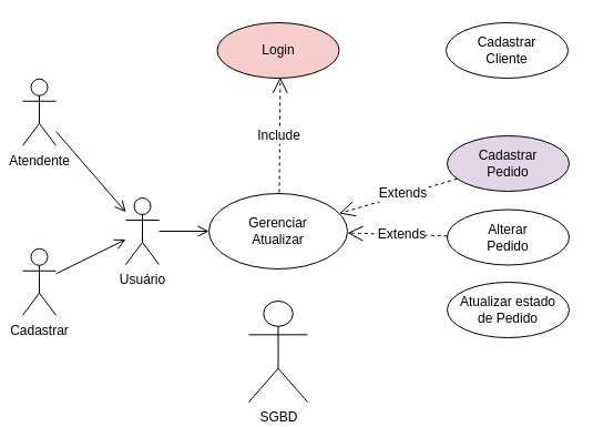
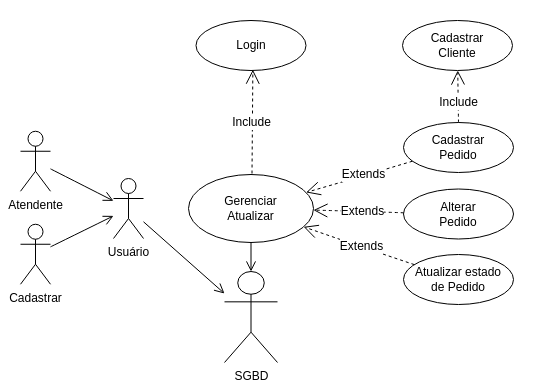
- <mxCell id="6" value="Login" style="ellipse;whiteSpace=wrap;html=1;rotation=0;fillColor=#f8cecc;" parent="1" vertex="1"><mxGeometry x="195.5" y="20" width="110" height="50" as="geometry" /></mxCell>
+ <mxCell id="6" value="Login" style="ellipse;whiteSpace=wrap;html=1;rotation=0;" parent="1" vertex="1"><mxGeometry x="195.5" y="20" width="110" height="50" as="geometry" /></mxCell>
+ <mxCell id="20" value="Include" style="endArrow=open;endSize=12;dashed=1;html=1;rounded=0;fontSize=12;curved=1;" parent="1" source="9" target="7" edge="1"><mxGeometry x="-0.22" width="160" relative="1" as="geometry"><mxPoint x="684" y="-137" as="sourcePoint" /><mxPoint x="498" y="-258" as="targetPoint" /><mxPoint as="offset" /></mxGeometry></mxCell>
- <mxCell id="2" value="Atendente" style="shape=umlActor;verticalLabelPosition=bottom;verticalAlign=top;html=1;" parent="1" vertex="1"><mxGeometry x="20" y="70.75" width="30" height="60" as="geometry" /></mxCell>
+ <mxCell id="2" value="Atendente" style="shape=umlActor;verticalLabelPosition=bottom;verticalAlign=top;html=1;" parent="1" vertex="1"><mxGeometry x="20" y="130.75" width="30" height="60" as="geometry" /></mxCell>
- <mxCell id="9" value="Cadastrar&lt;div&gt;Pedido&lt;/div&gt;" style="ellipse;whiteSpace=wrap;html=1;rotation=0;fillColor=#e1d5e7;" parent="1" vertex="1"><mxGeometry x="403" y="122" width="110" height="50" as="geometry" /></mxCell>
+ <mxCell id="9" value="Cadastrar&lt;div&gt;Pedido&lt;/div&gt;" style="ellipse;whiteSpace=wrap;html=1;rotation=0;" parent="1" vertex="1"><mxGeometry x="403" y="122" width="110" height="50" as="geometry" /></mxCell>
- <mxCell id="19" value="" style="endArrow=open;html=1;rounded=0;fontSize=12;startSize=8;endSize=8;endFill=0;" parent="1" source="3" target="8" edge="1"><mxGeometry relative="1" as="geometry"><mxPoint x="-32" y="250" as="sourcePoint" /><mxPoint x="172" y="-20" as="targetPoint" /></mxGeometry></mxCell>
+ <mxCell id="19" value="" style="endArrow=open;html=1;rounded=0;fontSize=12;startSize=8;endSize=8;endFill=0;" parent="1" source="3" target="5" edge="1"><mxGeometry relative="1" as="geometry"><mxPoint x="-32" y="250" as="sourcePoint" /><mxPoint x="172" y="-20" as="targetPoint" /></mxGeometry></mxCell>
+ <mxCell id="14" value="Extends" style="endArrow=open;endSize=12;dashed=1;html=1;rounded=0;fontSize=12;" parent="1" source="13" target="8" edge="1"><mxGeometry x="-0.044" width="160" relative="1" as="geometry"><mxPoint x="759.5" y="75" as="sourcePoint" /><mxPoint x="607.5" y="141" as="targetPoint" /><mxPoint as="offset" /><Array as="points"><mxPoint x="363" y="247" /></Array></mxGeometry></mxCell>
+ <mxCell id="16" value="" style="endArrow=open;html=1;rounded=0;fontSize=12;startSize=8;endSize=8;endFill=0;" parent="1" source="8" target="5" edge="1"><mxGeometry relative="1" as="geometry"><mxPoint x="794" y="113" as="sourcePoint" /><mxPoint x="1155" y="246" as="targetPoint" /></mxGeometry></mxCell>
